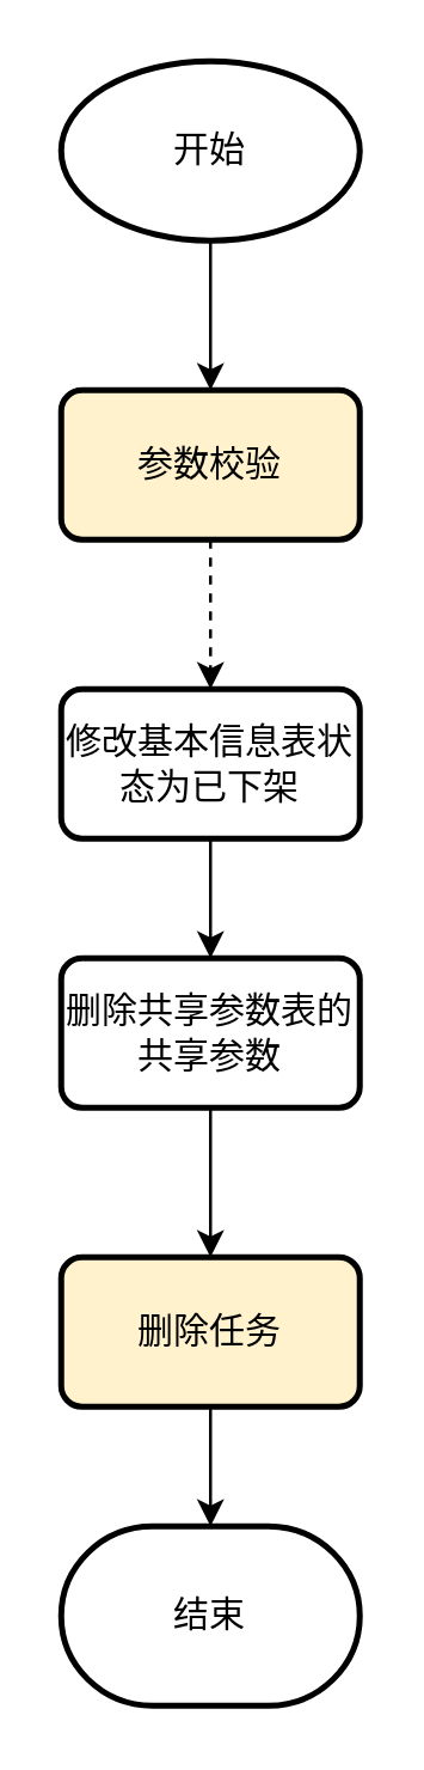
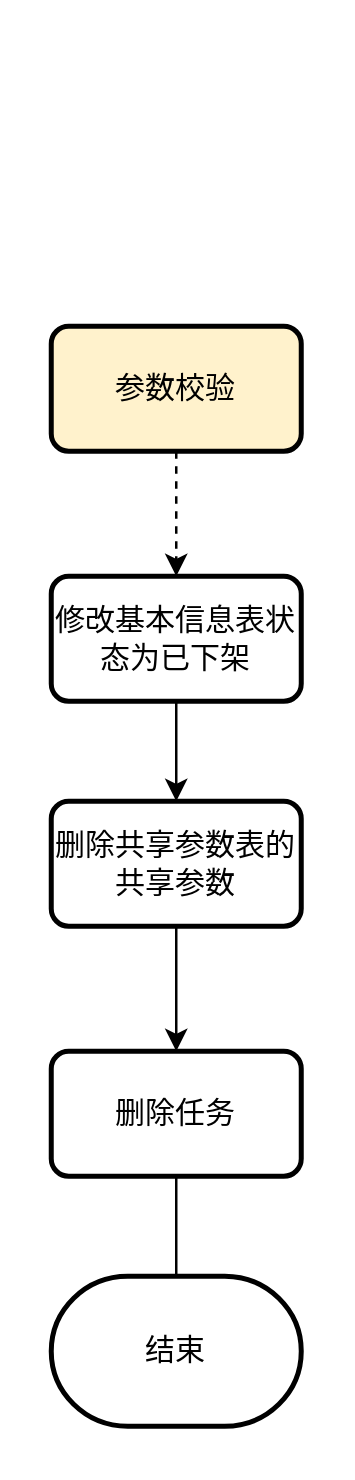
- <mxCell id="3" value="开始" style="strokeWidth=2;html=1;shape=mxgraph.flowchart.start_1;whiteSpace=wrap;" vertex="1" parent="1"><mxGeometry x="20" y="20" width="100" height="60" as="geometry" /></mxCell>
- <mxCell id="2" value="" style="edgeStyle=orthogonalEdgeStyle;rounded=0;orthogonalLoop=1;jettySize=auto;html=1;" edge="1" parent="1" source="3" target="5"><mxGeometry relative="1" as="geometry" /></mxCell>
- <mxCell id="11" value="删除任务" style="rounded=1;whiteSpace=wrap;html=1;absoluteArcSize=1;arcSize=14;strokeWidth=2;fillColor=#fff2cc;" vertex="1" parent="1"><mxGeometry x="20" y="420" width="100" height="50" as="geometry" /></mxCell>
+ <mxCell id="11" value="删除任务" style="rounded=1;whiteSpace=wrap;html=1;absoluteArcSize=1;arcSize=14;strokeWidth=2;" vertex="1" parent="1"><mxGeometry x="20" y="420" width="100" height="50" as="geometry" /></mxCell>
- <mxCell id="10" value="" style="edgeStyle=orthogonalEdgeStyle;rounded=0;orthogonalLoop=1;jettySize=auto;html=1;" edge="1" parent="1" source="11" target="12"><mxGeometry relative="1" as="geometry" /></mxCell>
+ <mxCell id="10" value="" style="edgeStyle=orthogonalEdgeStyle;rounded=0;orthogonalLoop=1;jettySize=auto;html=1;endArrow=none;" edge="1" parent="1" source="11" target="12"><mxGeometry relative="1" as="geometry" /></mxCell>
